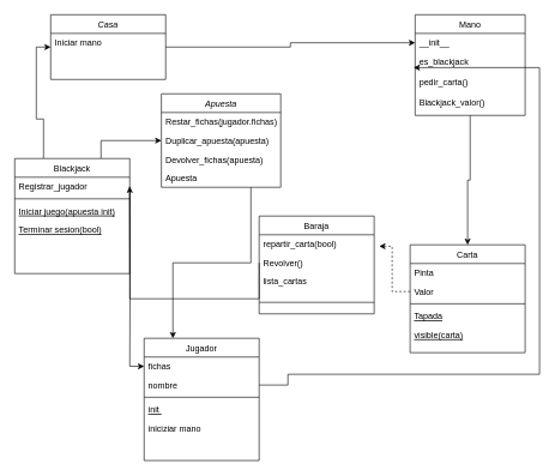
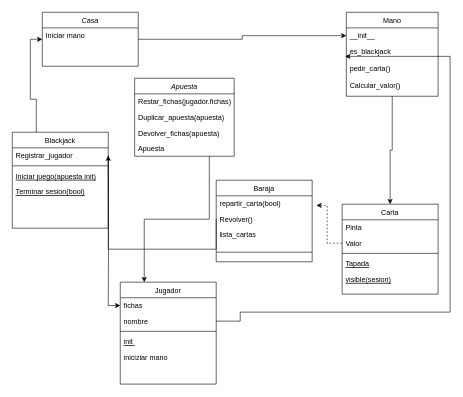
- <mxCell id="15" value="Blackjack_valor()" style="text;align=left;verticalAlign=top;spacingLeft=4;spacingRight=4;overflow=hidden;rotatable=0;points=[[0,0.5],[1,0.5]];portConstraint=eastwest;rounded=0;shadow=0;html=0;" parent="11" vertex="1"><mxGeometry y="108" width="153" height="28" as="geometry" /></mxCell>
+ <mxCell id="15" value="Calcular_valor()" style="text;align=left;verticalAlign=top;spacingLeft=4;spacingRight=4;overflow=hidden;rotatable=0;points=[[0,0.5],[1,0.5]];portConstraint=eastwest;rounded=0;shadow=0;html=0;" parent="11" vertex="1"><mxGeometry y="108" width="153" height="28" as="geometry" /></mxCell>
- <mxCell id="17" style="edgeStyle=orthogonalEdgeStyle;rounded=0;orthogonalLoop=1;jettySize=auto;html=1;exitX=0.75;exitY=0;exitDx=0;exitDy=0;entryX=0;entryY=0.5;entryDx=0;entryDy=0;" edge="1" parent="1" source="18" target="42"><mxGeometry relative="1" as="geometry" /></mxCell>
- <mxCell id="28" value="visible(carta)" style="text;align=left;verticalAlign=top;spacingLeft=4;spacingRight=4;overflow=hidden;rotatable=0;points=[[0,0.5],[1,0.5]];portConstraint=eastwest;fontStyle=4" vertex="1" parent="23"><mxGeometry y="112" width="160" height="26" as="geometry" /></mxCell>
+ <mxCell id="28" value="visible(sesion)" style="text;align=left;verticalAlign=top;spacingLeft=4;spacingRight=4;overflow=hidden;rotatable=0;points=[[0,0.5],[1,0.5]];portConstraint=eastwest;fontStyle=4" vertex="1" parent="23"><mxGeometry y="112" width="160" height="26" as="geometry" /></mxCell>
